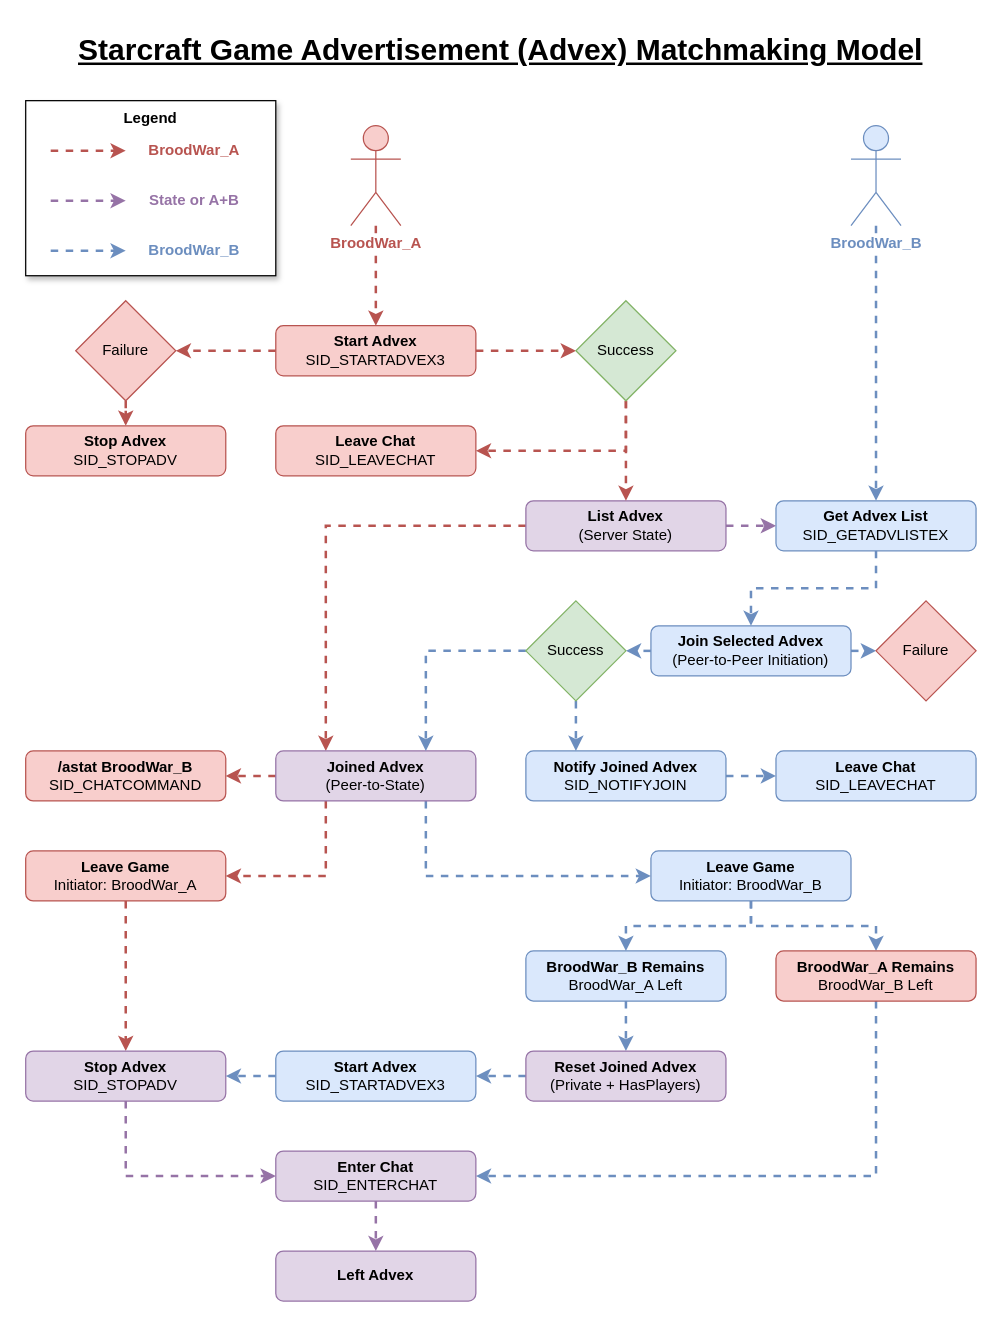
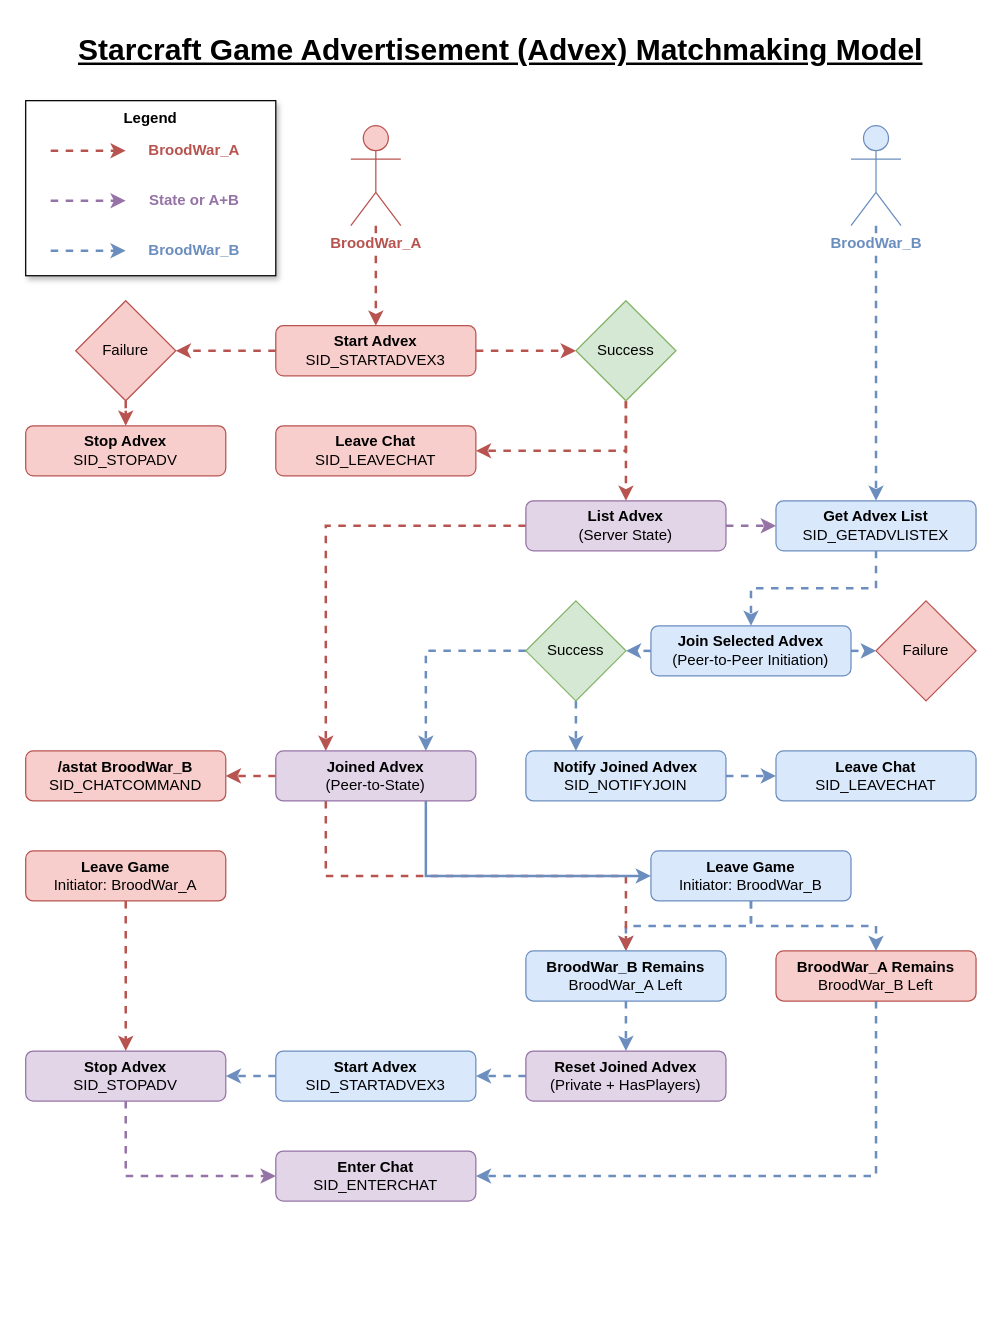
- <mxCell id="24" style="edgeStyle=orthogonalEdgeStyle;rounded=0;orthogonalLoop=1;jettySize=auto;html=1;exitX=0.75;exitY=1;exitDx=0;exitDy=0;entryX=0;entryY=0.5;entryDx=0;entryDy=0;dashed=1;fillColor=#dae8fc;strokeColor=#6c8ebf;strokeWidth=2;" edge="1" parent="1" source="25" target="14"><mxGeometry relative="1" as="geometry" /></mxCell>
+ <mxCell id="24" style="edgeStyle=orthogonalEdgeStyle;rounded=0;orthogonalLoop=1;jettySize=auto;html=1;exitX=0.75;exitY=1;exitDx=0;exitDy=0;entryX=0;entryY=0.5;entryDx=0;entryDy=0;dashed=0;fillColor=#dae8fc;strokeColor=#6c8ebf;strokeWidth=2;" edge="1" parent="1" source="25" target="14"><mxGeometry relative="1" as="geometry" /></mxCell>
- <mxCell id="23" style="edgeStyle=orthogonalEdgeStyle;rounded=0;orthogonalLoop=1;jettySize=auto;html=1;exitX=0.25;exitY=1;exitDx=0;exitDy=0;entryX=1;entryY=0.5;entryDx=0;entryDy=0;dashed=1;fillColor=#f8cecc;strokeColor=#b85450;strokeWidth=2;" edge="1" parent="1" source="25" target="11"><mxGeometry relative="1" as="geometry" /></mxCell>
+ <mxCell id="23" style="edgeStyle=orthogonalEdgeStyle;rounded=0;orthogonalLoop=1;jettySize=auto;html=1;exitX=0.25;exitY=1;exitDx=0;exitDy=0;dashed=1;fillColor=#f8cecc;strokeColor=#b85450;strokeWidth=2;" edge="1" parent="1" source="25" target="28"><mxGeometry relative="1" as="geometry" /></mxCell>
- <mxCell id="51" style="edgeStyle=orthogonalEdgeStyle;rounded=0;orthogonalLoop=1;jettySize=auto;html=1;exitX=0.5;exitY=1;exitDx=0;exitDy=0;entryX=0.5;entryY=0;entryDx=0;entryDy=0;dashed=1;fillColor=#e1d5e7;strokeColor=#9673a6;strokeWidth=2;" edge="1" parent="1" source="52" target="48"><mxGeometry relative="1" as="geometry" /></mxCell>
- <mxCell id="48" value="Left Advex" style="rounded=1;whiteSpace=wrap;html=1;fontStyle=1;fillColor=#e1d5e7;strokeColor=#9673a6;" vertex="1" parent="1"><mxGeometry x="220" y="1000" width="160" height="40" as="geometry" /></mxCell>
